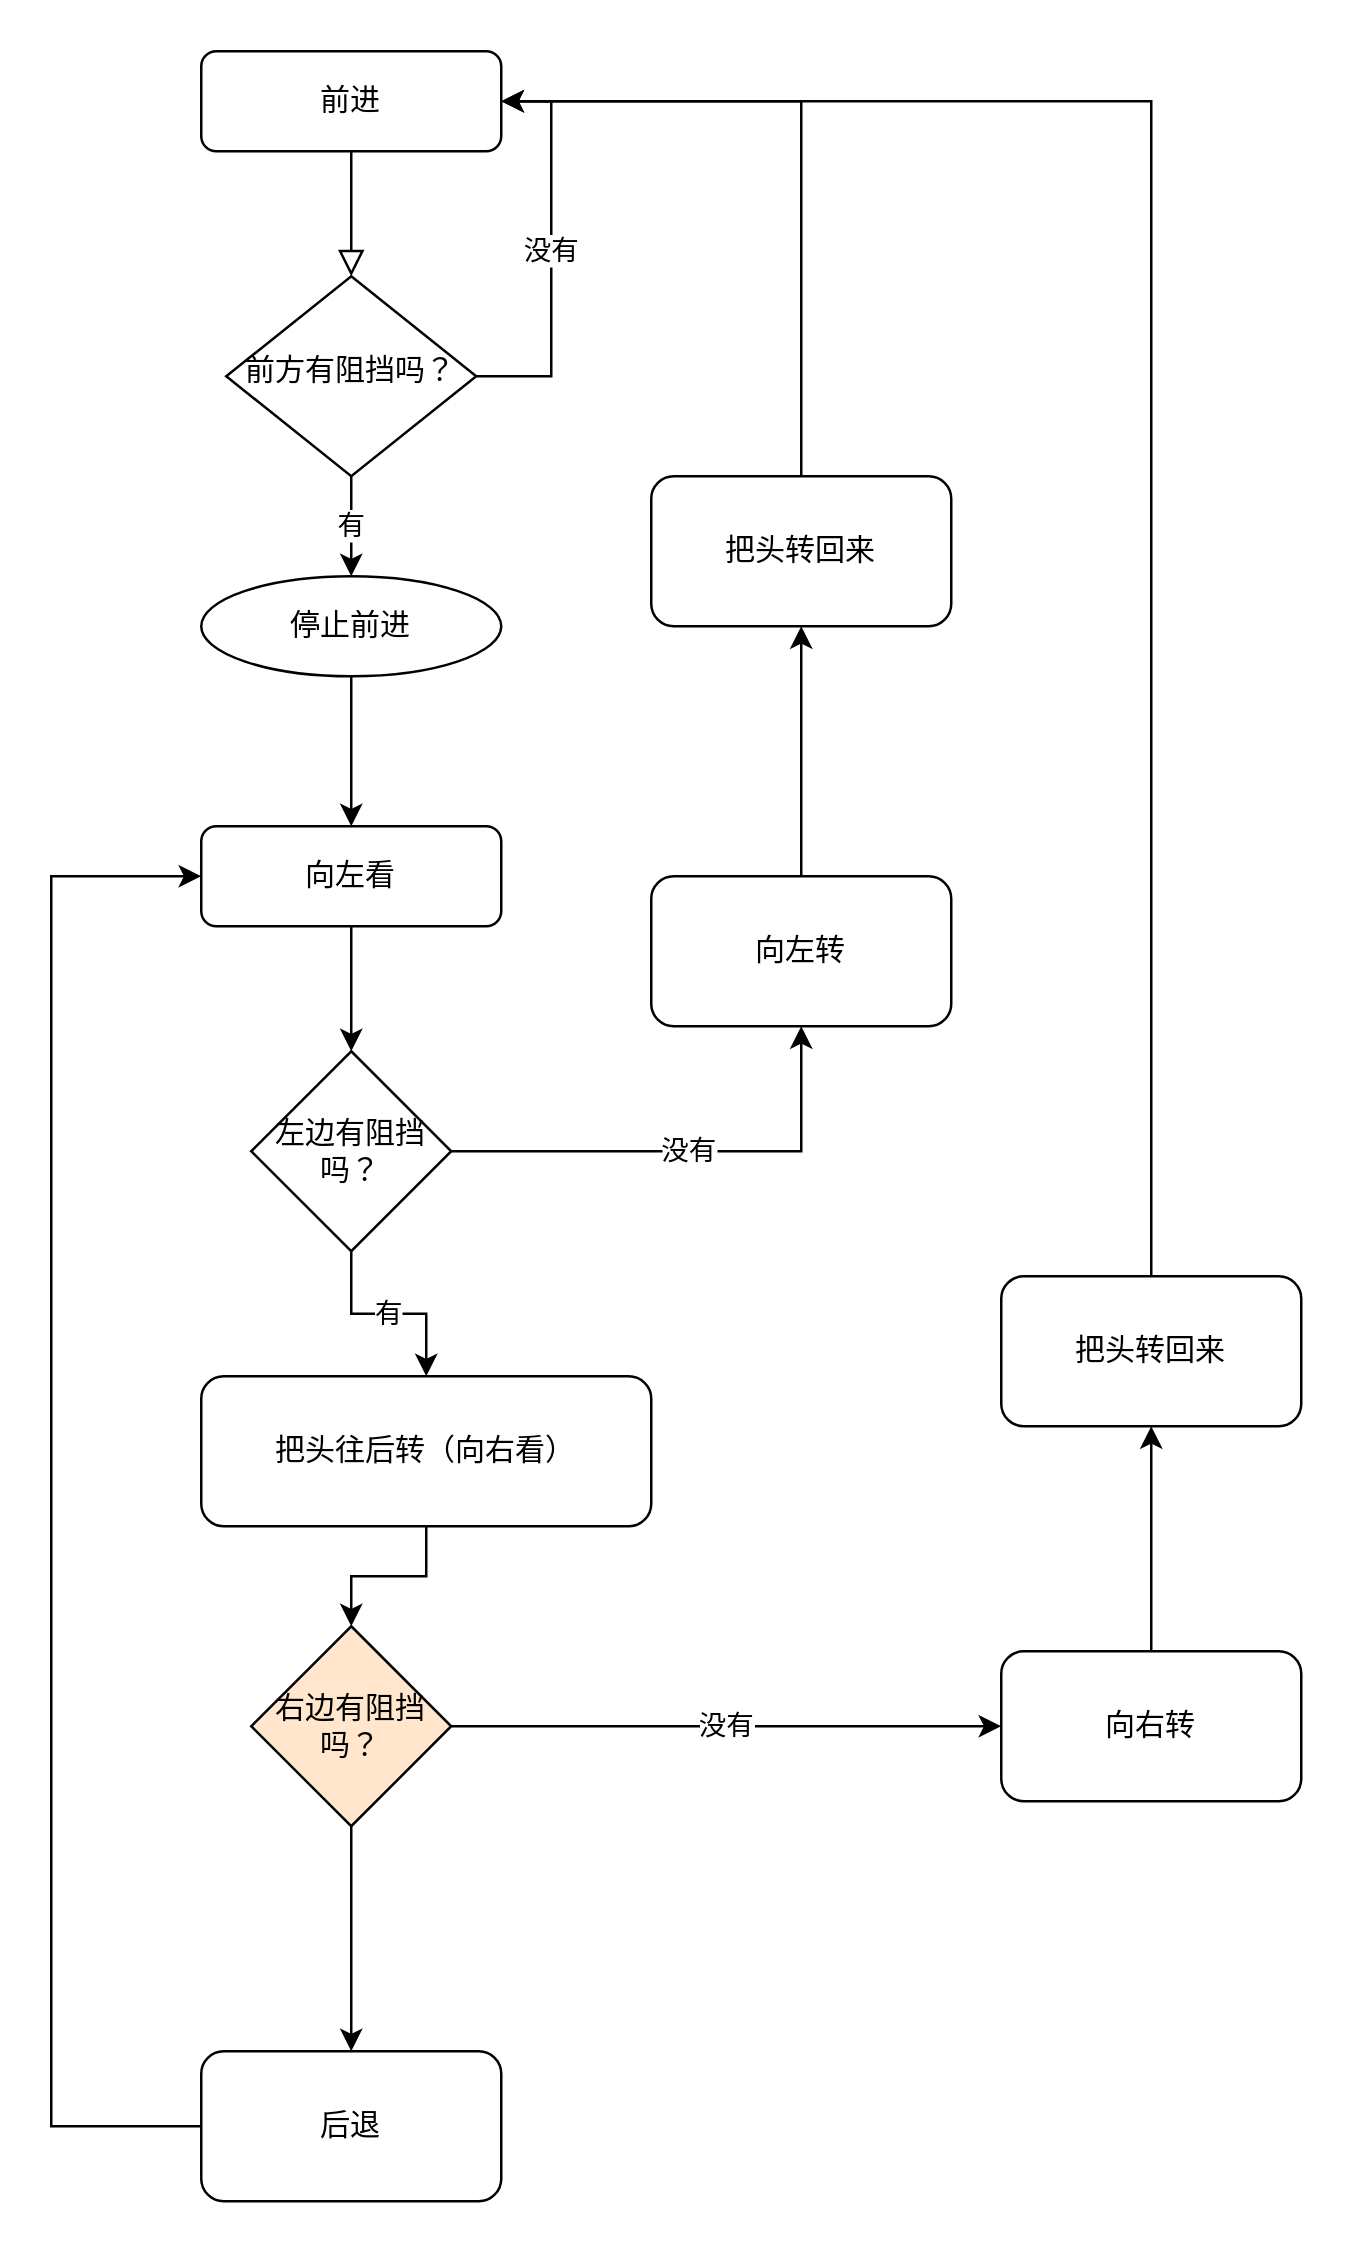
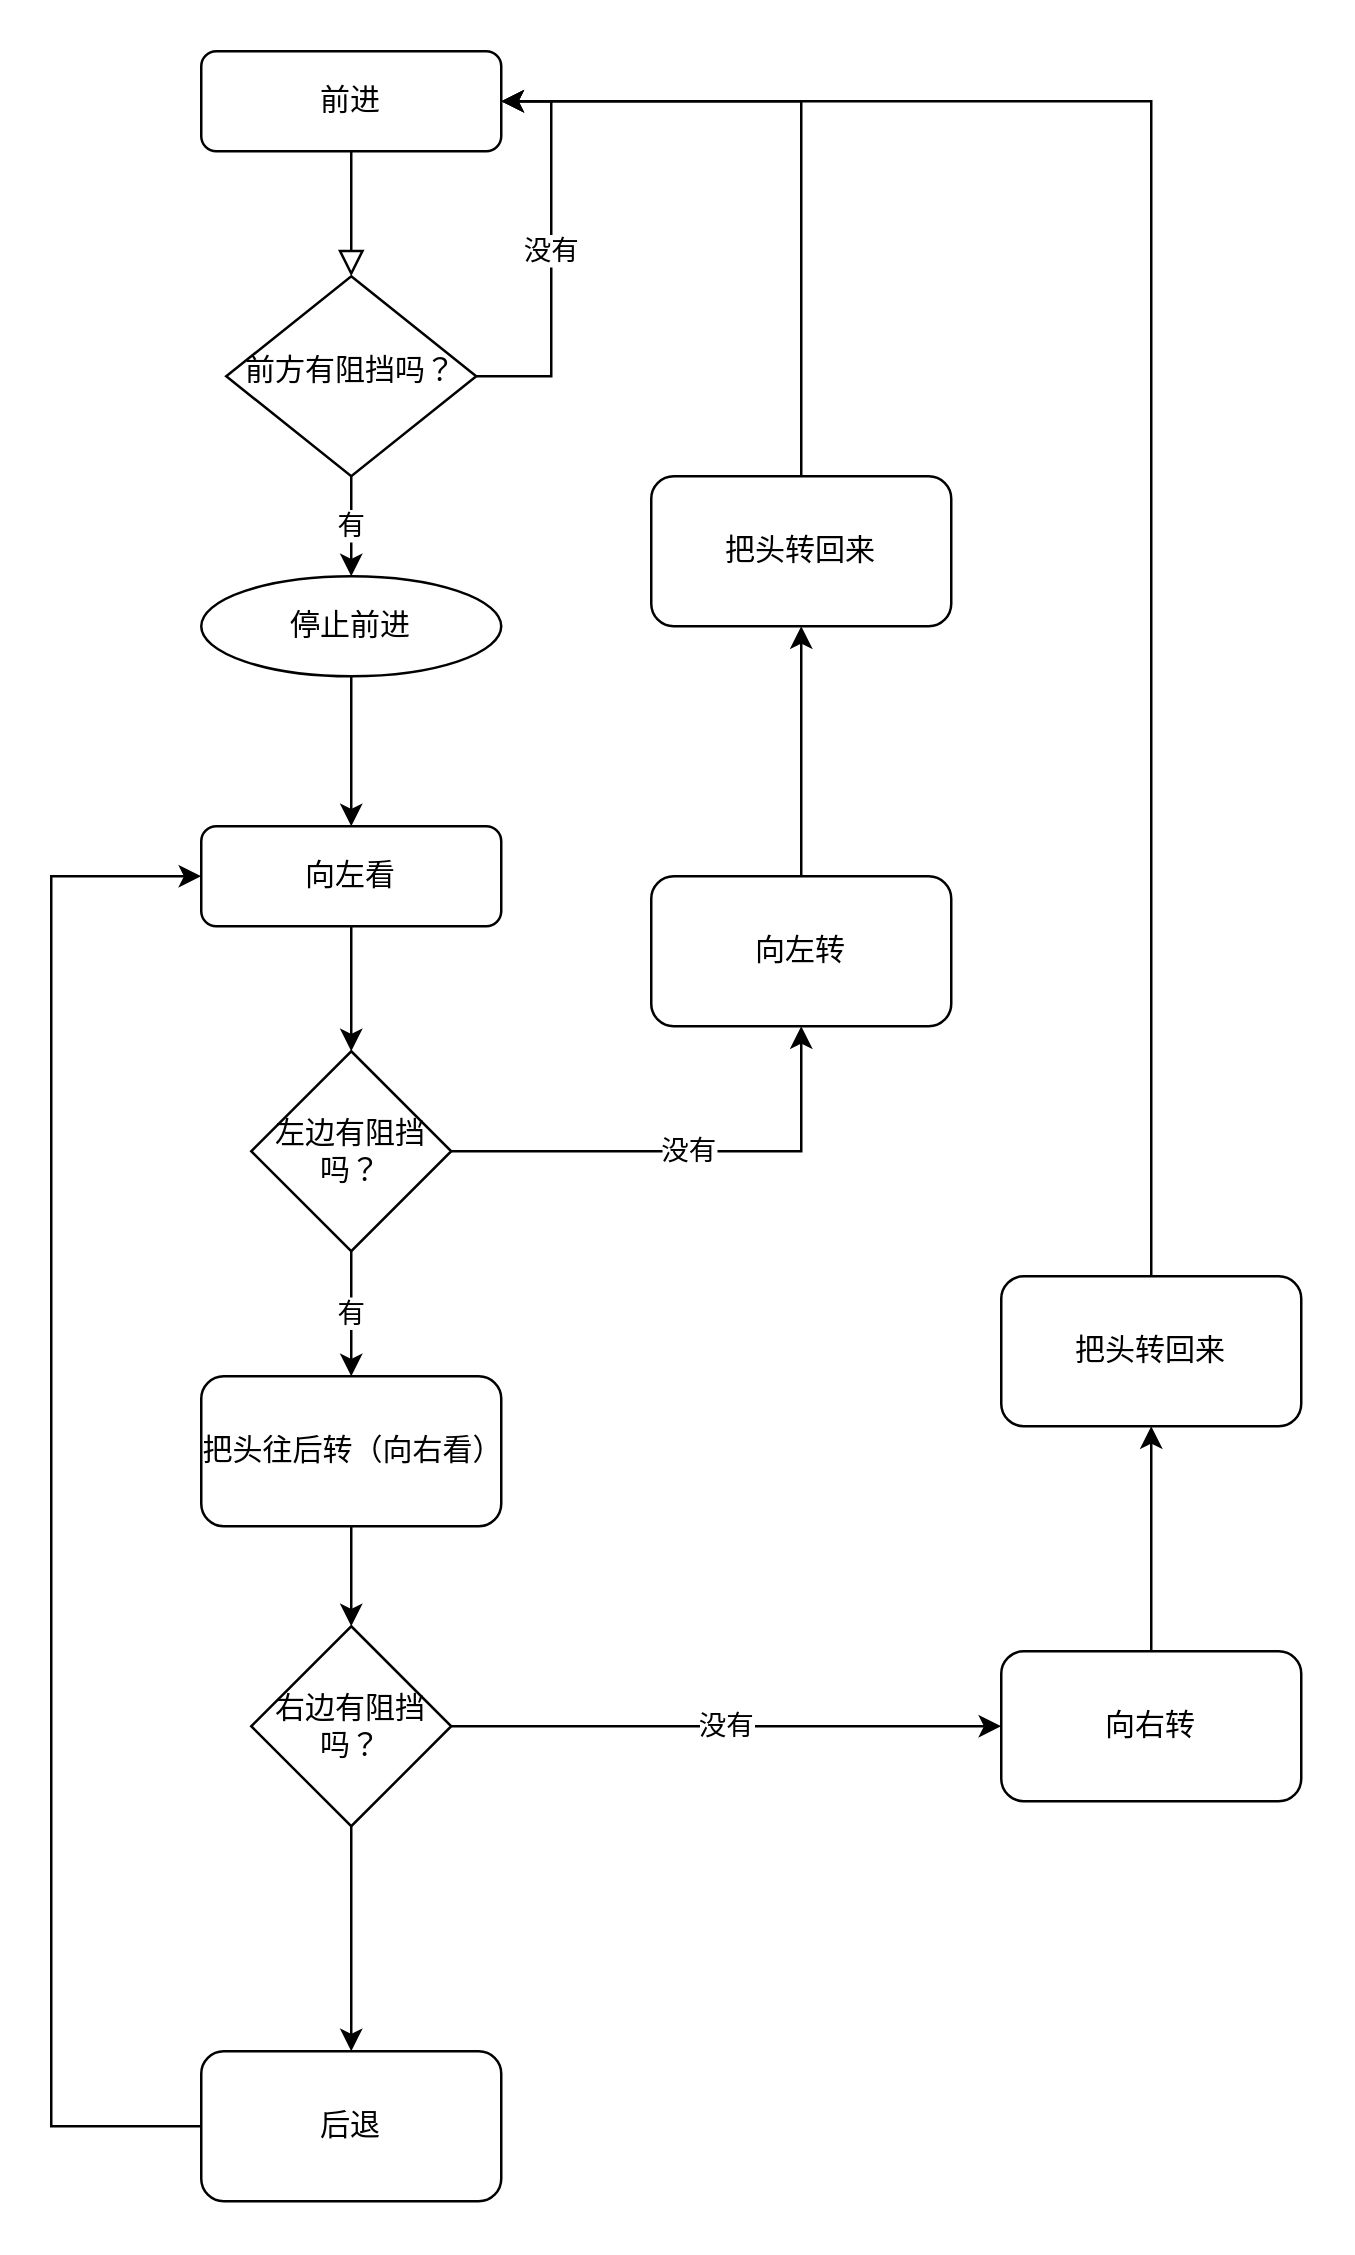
- <mxCell id="19" value="把头往后转（向右看）" style="rounded=1;whiteSpace=wrap;html=1;" vertex="1" parent="1"><mxGeometry x="80" y="550" width="180" height="60" as="geometry" /></mxCell>
+ <mxCell id="19" value="把头往后转（向右看）" style="rounded=1;whiteSpace=wrap;html=1;" vertex="1" parent="1"><mxGeometry x="80" y="550" width="120" height="60" as="geometry" /></mxCell>
- <mxCell id="22" value="右边有阻挡吗？" style="rhombus;whiteSpace=wrap;html=1;fillColor=#ffe6cc;" vertex="1" parent="1"><mxGeometry x="100" y="650" width="80" height="80" as="geometry" /></mxCell>
+ <mxCell id="22" value="右边有阻挡吗？" style="rhombus;whiteSpace=wrap;html=1;" vertex="1" parent="1"><mxGeometry x="100" y="650" width="80" height="80" as="geometry" /></mxCell>
